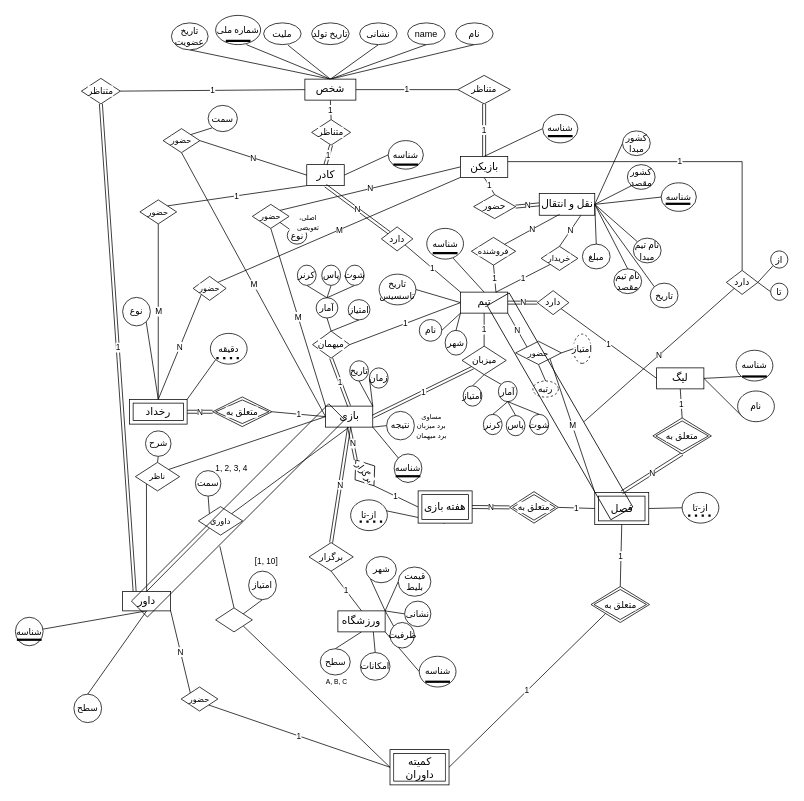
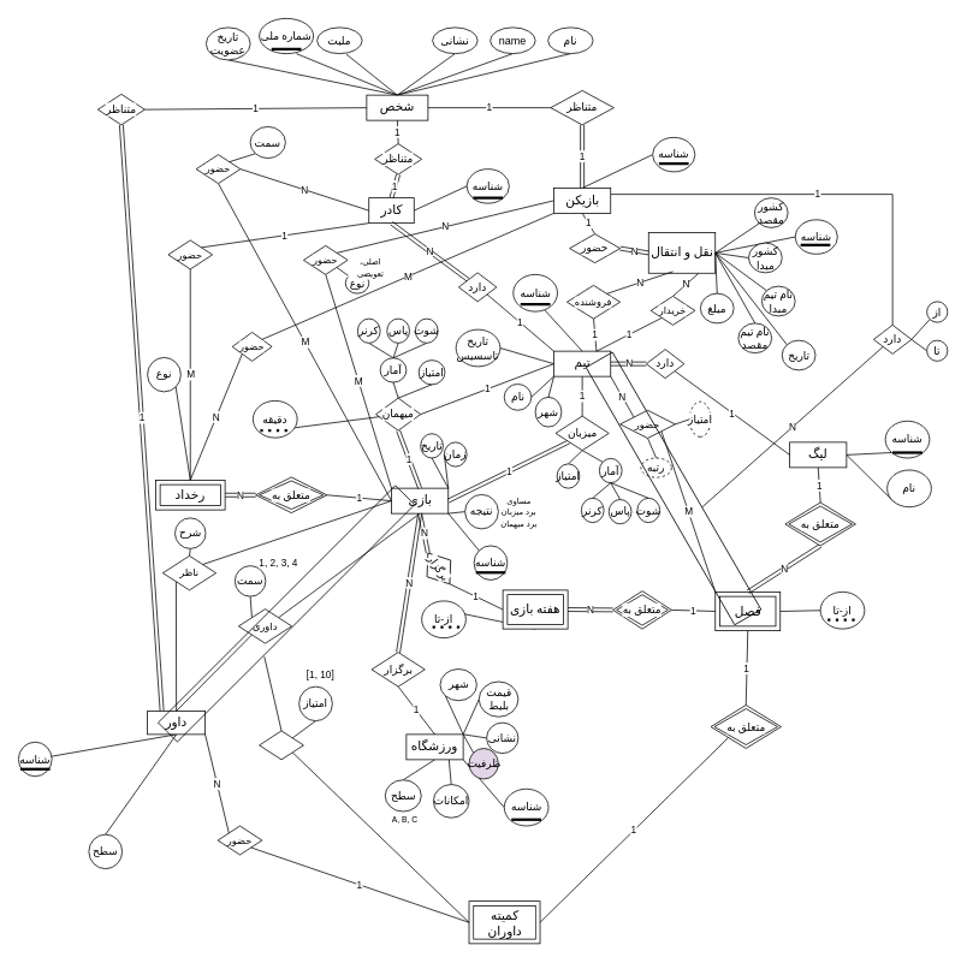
- <mxCell id="14" value="&lt;font face=&quot;Amiri&quot;&gt;تاریخ تولد&lt;/font&gt;" style="ellipse;whiteSpace=wrap;html=1;align=center;" parent="1" vertex="1"><mxGeometry x="415" y="30" width="50" height="29" as="geometry" /></mxCell>
- <mxCell id="163" value="&lt;font face=&quot;Amiri&quot;&gt;کشور مبدا&lt;/font&gt;" style="ellipse;whiteSpace=wrap;html=1;align=center;" parent="1" vertex="1"><mxGeometry x="829.5" y="174" width="37" height="33" as="geometry" /></mxCell>
+ <mxCell id="163" value="&lt;font face=&quot;Amiri&quot;&gt;کشور مبدا&lt;/font&gt;" style="ellipse;whiteSpace=wrap;html=1;align=center;" parent="1" vertex="1"><mxGeometry x="829.5" y="269" width="37" height="33" as="geometry" /></mxCell>
- <mxCell id="151" value="&lt;font style=&quot;font-size: 14px;&quot; data-font-src=&quot;https://fonts.googleapis.com/css?family=Amiri&quot; face=&quot;Amiri&quot;&gt;نقل و انتقال&lt;/font&gt;" style="whiteSpace=wrap;html=1;align=center;fontFamily=Helvetica;fontSize=11;fontColor=default;labelBackgroundColor=default;" parent="1" vertex="1"><mxGeometry x="718.5" y="257.5" width="74" height="29" as="geometry" /></mxCell>
+ <mxCell id="151" value="&lt;font style=&quot;font-size: 14px;&quot; data-font-src=&quot;https://fonts.googleapis.com/css?family=Amiri&quot; face=&quot;Amiri&quot;&gt;نقل و انتقال&lt;/font&gt;" style="whiteSpace=wrap;html=1;align=center;fontFamily=Helvetica;fontSize=11;fontColor=default;labelBackgroundColor=default;" parent="1" vertex="1"><mxGeometry x="718.5" y="257.5" width="74" height="45" as="geometry" /></mxCell>
- <mxCell id="201" style="rounded=0;orthogonalLoop=1;jettySize=auto;html=1;exitX=0;exitY=1;exitDx=0;exitDy=0;entryX=1;entryY=0;entryDx=0;entryDy=0;endArrow=none;startFill=0;" parent="1" source="202" target="129" edge="1"><mxGeometry relative="1" as="geometry"><mxPoint x="230" y="499" as="targetPoint" /></mxGeometry></mxCell>
+ <mxCell id="201" style="rounded=0;orthogonalLoop=1;jettySize=auto;html=1;exitX=0;exitY=1;exitDx=0;exitDy=0;endArrow=none;startFill=0;" parent="1" source="202" target="58" edge="1"><mxGeometry relative="1" as="geometry"><mxPoint x="230" y="499" as="targetPoint" /></mxGeometry></mxCell>
- <mxCell id="115" value="&lt;font face=&quot;Amiri&quot;&gt;ظرفیت&lt;/font&gt;" style="ellipse;whiteSpace=wrap;html=1;align=center;" parent="1" vertex="1"><mxGeometry x="519.5" y="829.5" width="32.5" height="34" as="geometry" /></mxCell>
+ <mxCell id="115" value="&lt;font face=&quot;Amiri&quot;&gt;ظرفیت&lt;/font&gt;" style="ellipse;whiteSpace=wrap;html=1;align=center;fillColor=#e1d5e7;" parent="1" vertex="1"><mxGeometry x="519.5" y="829.5" width="32.5" height="34" as="geometry" /></mxCell>
